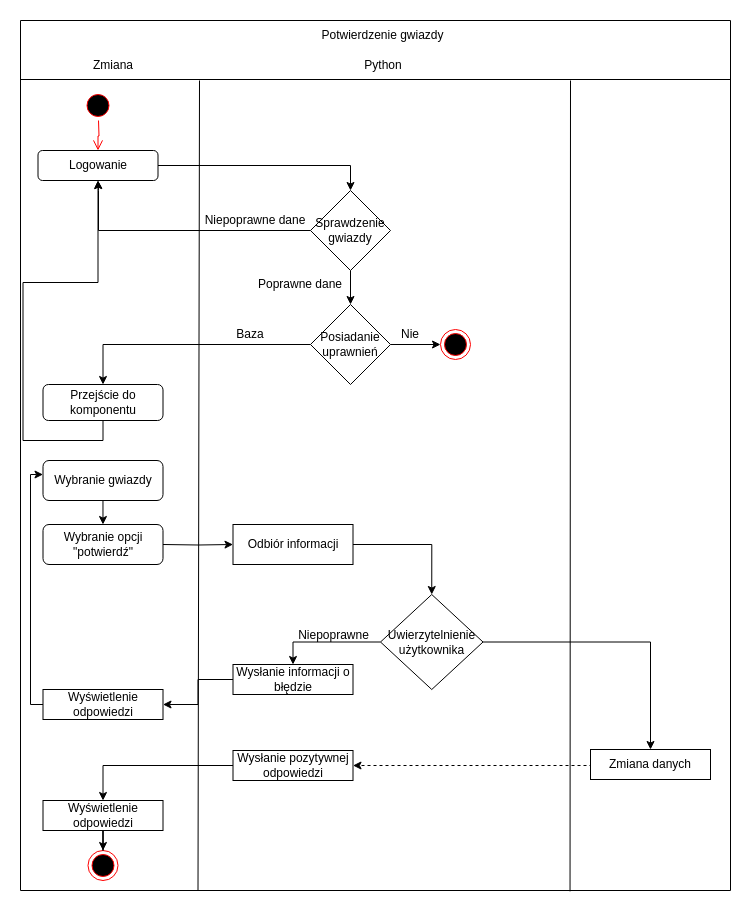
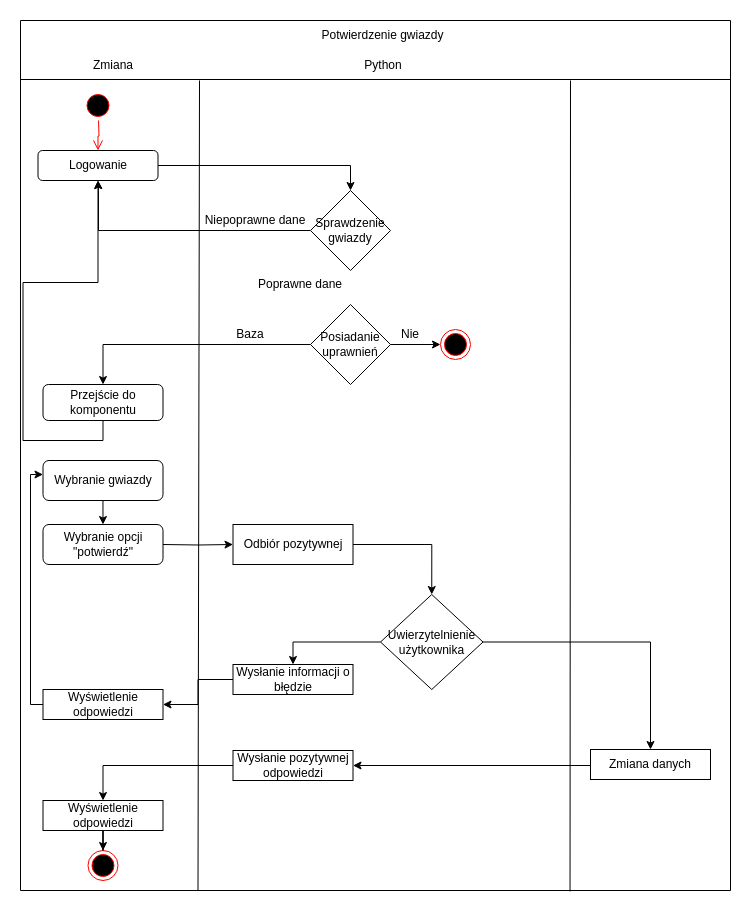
- <mxCell id="10" style="edgeStyle=orthogonalEdgeStyle;rounded=0;orthogonalLoop=1;jettySize=auto;html=1;entryX=0.5;entryY=0;entryDx=0;entryDy=0;" parent="2" source="11" target="18" edge="1"><mxGeometry relative="1" as="geometry" /></mxCell>
- <mxCell id="24" value="Odbiór informacji" style="rounded=0;whiteSpace=wrap;html=1;" parent="2" vertex="1"><mxGeometry x="212.5" y="504" width="120" height="40" as="geometry" /></mxCell>
+ <mxCell id="24" value="Odbiór pozytywnej" style="rounded=0;whiteSpace=wrap;html=1;" parent="2" vertex="1"><mxGeometry x="212.5" y="504" width="120" height="40" as="geometry" /></mxCell>
- <mxCell id="39" value="Niepoprawne" style="text;html=1;strokeColor=none;fillColor=none;align=center;verticalAlign=middle;whiteSpace=wrap;rounded=0;" parent="2" vertex="1"><mxGeometry x="276" y="602.5" width="75" height="25" as="geometry" /></mxCell>
- <mxCell id="28" style="edgeStyle=orthogonalEdgeStyle;rounded=0;orthogonalLoop=1;jettySize=auto;html=1;entryX=1;entryY=0.5;entryDx=0;entryDy=0;exitX=0.5;exitY=1;exitDx=0;exitDy=0;dashed=1;" parent="2" source="29" target="31" edge="1"><mxGeometry relative="1" as="geometry"><Array as="points"><mxPoint x="630" y="745" /></Array></mxGeometry></mxCell>
+ <mxCell id="28" style="edgeStyle=orthogonalEdgeStyle;rounded=0;orthogonalLoop=1;jettySize=auto;html=1;entryX=1;entryY=0.5;entryDx=0;entryDy=0;exitX=0.5;exitY=1;exitDx=0;exitDy=0;" parent="2" source="29" target="31" edge="1"><mxGeometry relative="1" as="geometry"><Array as="points"><mxPoint x="630" y="745" /></Array></mxGeometry></mxCell>
